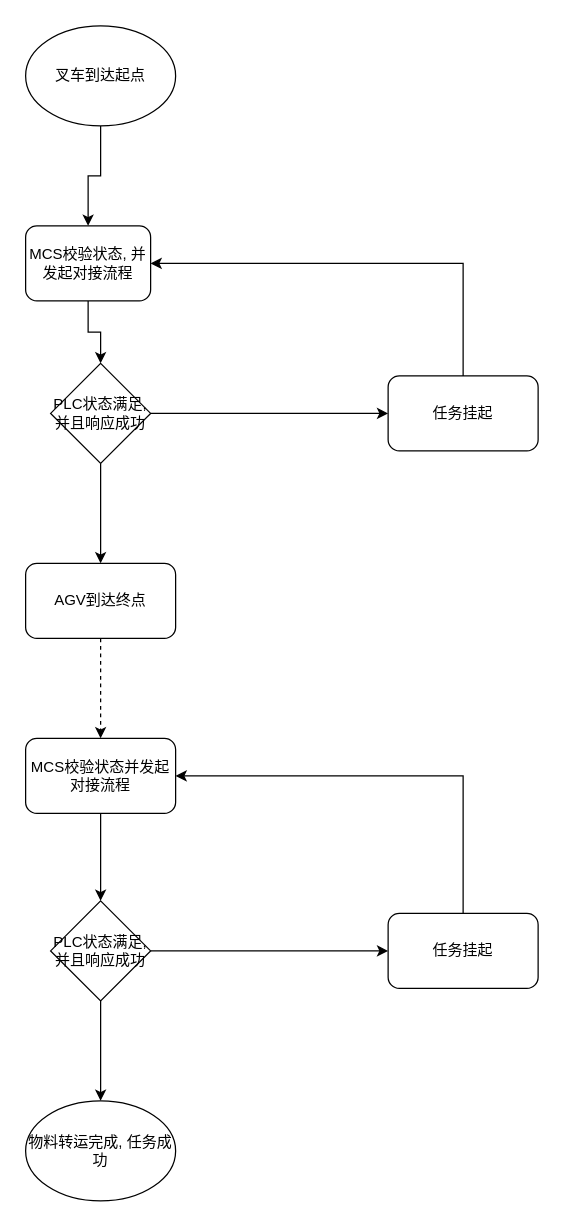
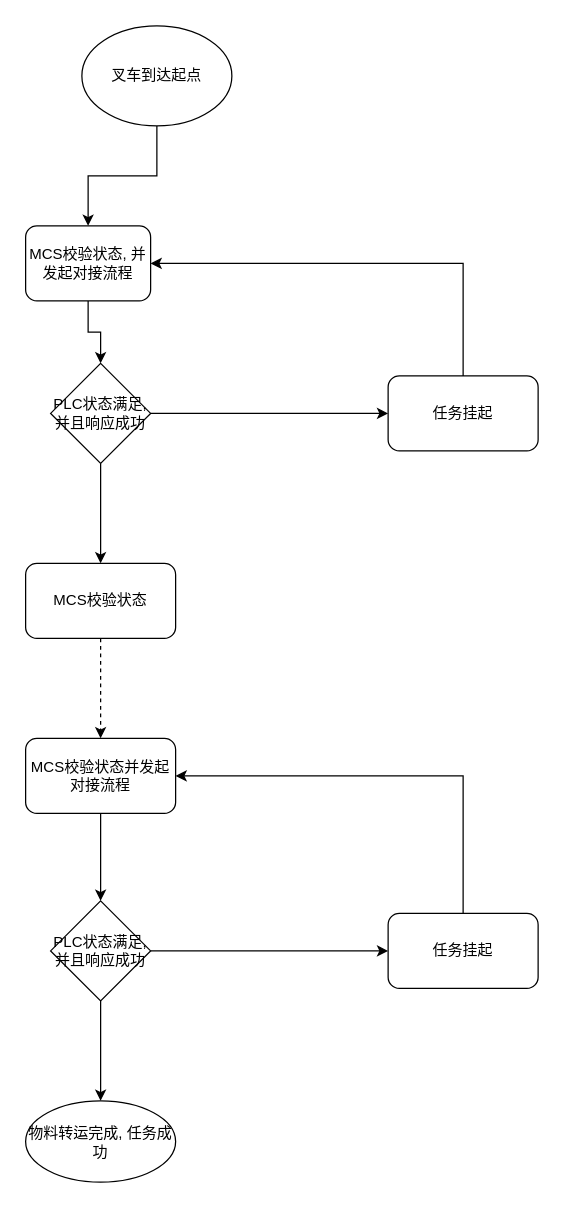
- <mxCell id="3" value="叉车到达起点" style="ellipse;whiteSpace=wrap;html=1;" vertex="1" parent="1"><mxGeometry x="20" y="20" width="120" height="80" as="geometry" /></mxCell>
+ <mxCell id="3" value="叉车到达起点" style="ellipse;whiteSpace=wrap;html=1;" vertex="1" parent="1"><mxGeometry x="65" y="20" width="120" height="80" as="geometry" /></mxCell>
- <mxCell id="12" value="AGV到达终点" style="rounded=1;whiteSpace=wrap;html=1;" vertex="1" parent="1"><mxGeometry x="20" y="450" width="120" height="60" as="geometry" /></mxCell>
+ <mxCell id="12" value="MCS校验状态" style="rounded=1;whiteSpace=wrap;html=1;" vertex="1" parent="1"><mxGeometry x="20" y="450" width="120" height="60" as="geometry" /></mxCell>
- <mxCell id="20" value="物料转运完成, 任务成功" style="ellipse;whiteSpace=wrap;html=1;" vertex="1" parent="1"><mxGeometry x="20" y="880" width="120" height="80" as="geometry" /></mxCell>
+ <mxCell id="20" value="物料转运完成, 任务成功" style="ellipse;whiteSpace=wrap;html=1;" vertex="1" parent="1"><mxGeometry x="20" y="880" width="120" height="65" as="geometry" /></mxCell>
